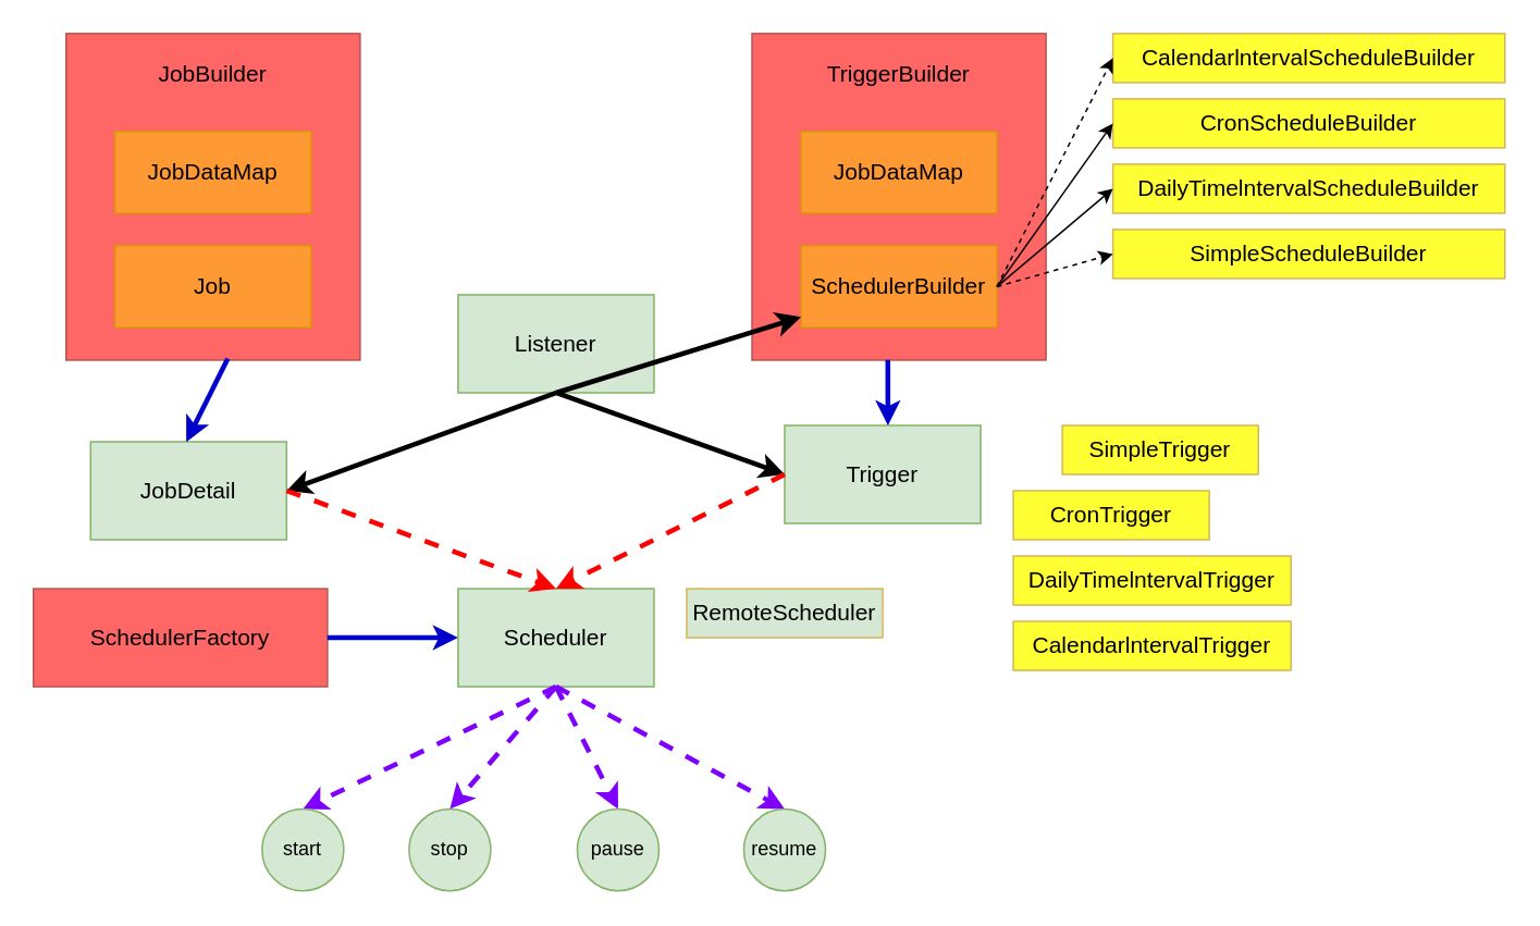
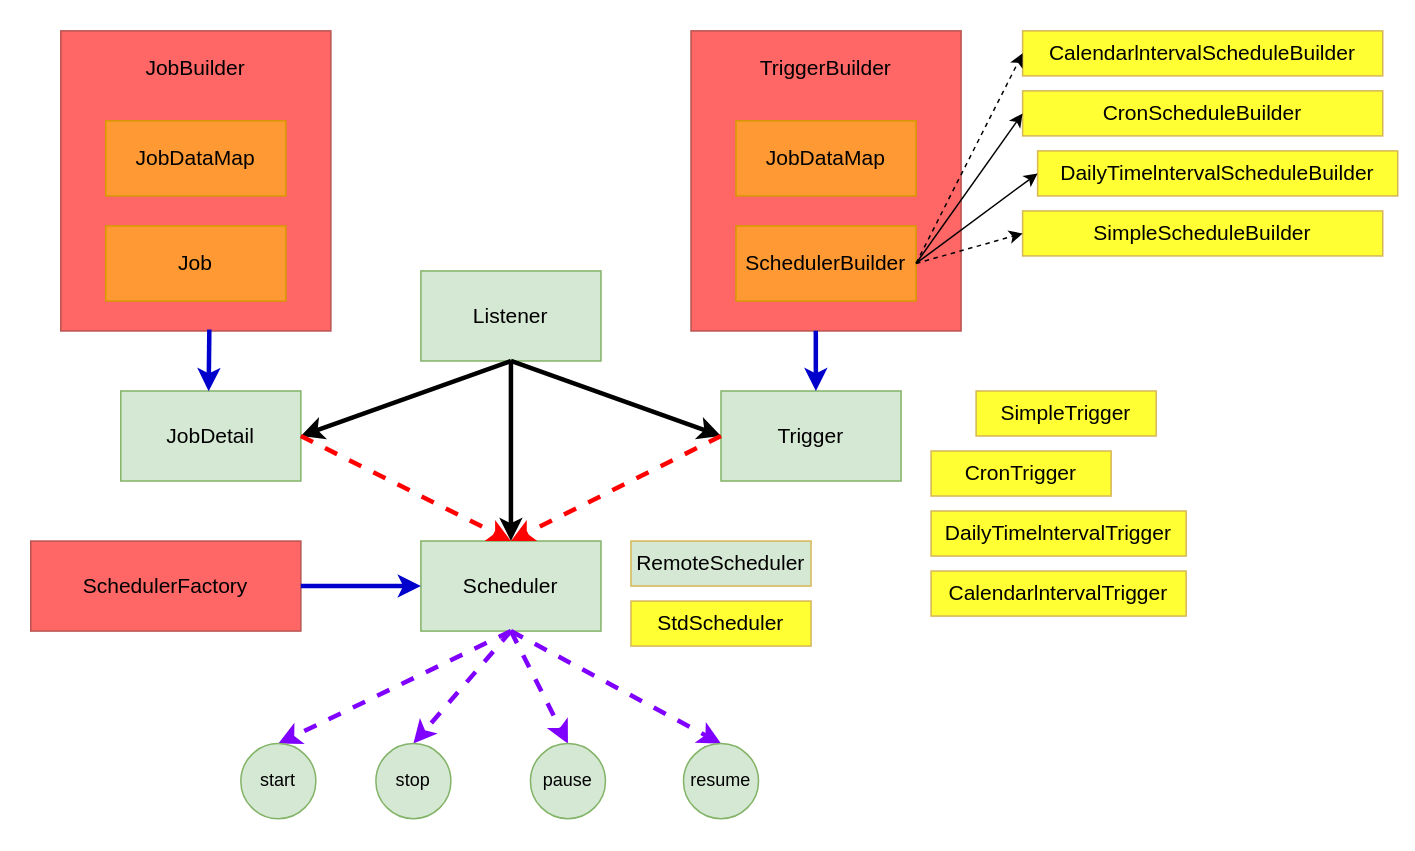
- <mxCell id="37" value="&lt;font style=&quot;font-size: 14px;&quot;&gt;DailyTimelntervalScheduleBuilder&lt;/font&gt;" style="rounded=0;whiteSpace=wrap;html=1;fillColor=#FFFF33;strokeColor=#d6b656;" vertex="1" parent="1"><mxGeometry x="681" y="100" width="240" height="30" as="geometry" /></mxCell>
+ <mxCell id="37" value="&lt;font style=&quot;font-size: 14px;&quot;&gt;DailyTimelntervalScheduleBuilder&lt;/font&gt;" style="rounded=0;whiteSpace=wrap;html=1;fillColor=#FFFF33;strokeColor=#d6b656;" vertex="1" parent="1"><mxGeometry x="691" y="100" width="240" height="30" as="geometry" /></mxCell>
- <mxCell id="19" value="" style="endArrow=classic;html=1;rounded=0;strokeColor=#000000;strokeWidth=3;exitX=0.5;exitY=1;exitDx=0;exitDy=0;" edge="1" parent="1" source="2" target="11"><mxGeometry width="50" height="50" relative="1" as="geometry"><mxPoint x="350" y="250" as="sourcePoint" /><mxPoint x="490" y="300" as="targetPoint" /></mxGeometry></mxCell>
+ <mxCell id="19" value="" style="endArrow=classic;html=1;rounded=0;strokeColor=#000000;entryX=0.5;entryY=0;entryDx=0;entryDy=0;strokeWidth=3;exitX=0.5;exitY=1;exitDx=0;exitDy=0;" edge="1" parent="1" source="2" target="5"><mxGeometry width="50" height="50" relative="1" as="geometry"><mxPoint x="350" y="250" as="sourcePoint" /><mxPoint x="490" y="300" as="targetPoint" /></mxGeometry></mxCell>
- <mxCell id="3" value="&lt;font style=&quot;font-size: 14px;&quot;&gt;JobDetail&lt;/font&gt;" style="rounded=0;whiteSpace=wrap;html=1;fillColor=#d5e8d4;strokeColor=#82b366;" vertex="1" parent="1"><mxGeometry x="55" y="270" width="120" height="60" as="geometry" /></mxCell>
+ <mxCell id="3" value="&lt;font style=&quot;font-size: 14px;&quot;&gt;JobDetail&lt;/font&gt;" style="rounded=0;whiteSpace=wrap;html=1;fillColor=#d5e8d4;strokeColor=#82b366;" vertex="1" parent="1"><mxGeometry x="80" y="260" width="120" height="60" as="geometry" /></mxCell>
+ <mxCell id="16" value="&lt;font style=&quot;font-size: 14px;&quot;&gt;StdScheduler&lt;/font&gt;" style="rounded=0;whiteSpace=wrap;html=1;fillColor=#FFFF33;strokeColor=#d6b656;" vertex="1" parent="1"><mxGeometry x="420" y="400" width="120" height="30" as="geometry" /></mxCell>
